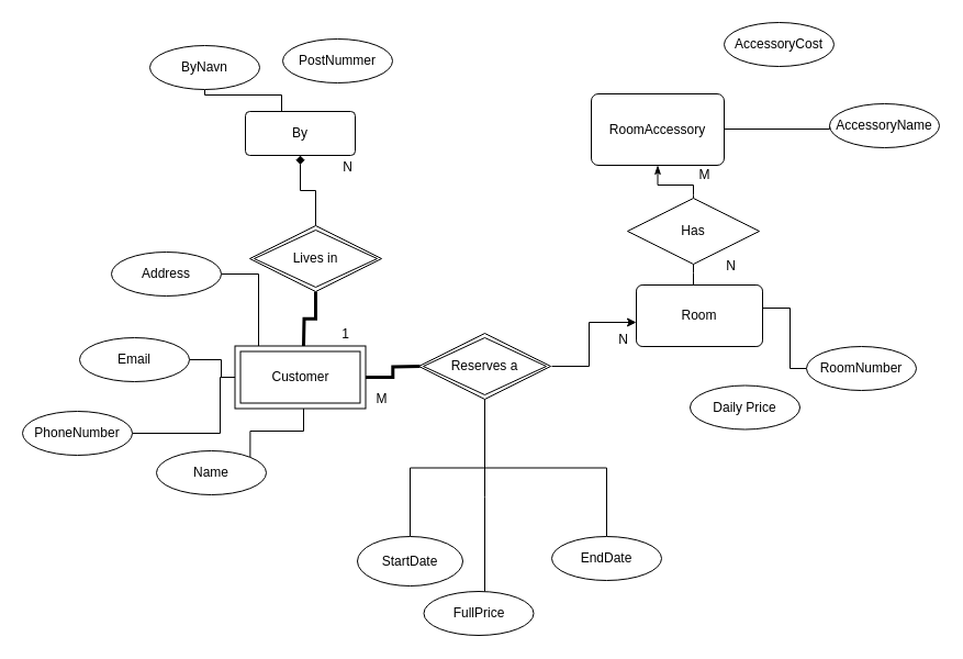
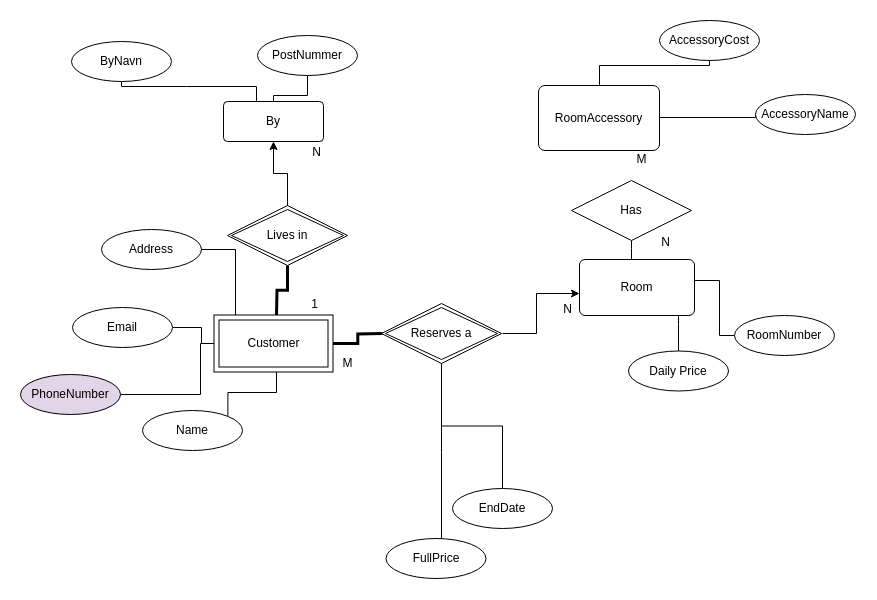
- <mxCell id="28" value="ByNavn" style="ellipse;whiteSpace=wrap;html=1;align=center;" vertex="1" parent="1"><mxGeometry x="136" y="41" width="100" height="40" as="geometry" /></mxCell>
+ <mxCell id="28" value="ByNavn" style="ellipse;whiteSpace=wrap;html=1;align=center;" vertex="1" parent="1"><mxGeometry x="71" y="41" width="100" height="40" as="geometry" /></mxCell>
+ <mxCell id="9" style="edgeStyle=orthogonalEdgeStyle;rounded=0;orthogonalLoop=1;jettySize=auto;html=1;exitX=0.5;exitY=1;exitDx=0;exitDy=0;endArrow=none;endFill=0;" edge="1" parent="1" source="10" target="4"><mxGeometry relative="1" as="geometry"><Array as="points"><mxPoint x="709" y="65" /><mxPoint x="599" y="65" /></Array></mxGeometry></mxCell>
+ <mxCell id="25" style="edgeStyle=orthogonalEdgeStyle;rounded=0;orthogonalLoop=1;jettySize=auto;html=1;exitX=0.5;exitY=1;exitDx=0;exitDy=0;endArrow=none;endFill=0;" edge="1" parent="1" source="26" target="29"><mxGeometry relative="1" as="geometry" /></mxCell>
- <mxCell id="32" style="edgeStyle=orthogonalEdgeStyle;rounded=0;orthogonalLoop=1;jettySize=auto;html=1;endArrow=diamond;endFill=1;strokeWidth=1;" edge="1" parent="1" source="43" target="29"><mxGeometry relative="1" as="geometry"><mxPoint x="285" y="179" as="sourcePoint" /></mxGeometry></mxCell>
+ <mxCell id="32" style="edgeStyle=orthogonalEdgeStyle;rounded=0;orthogonalLoop=1;jettySize=auto;html=1;endArrow=classic;endFill=1;strokeWidth=1;" edge="1" parent="1" source="43" target="29"><mxGeometry relative="1" as="geometry"><mxPoint x="285" y="179" as="sourcePoint" /></mxGeometry></mxCell>
- <mxCell id="34" style="edgeStyle=orthogonalEdgeStyle;rounded=0;orthogonalLoop=1;jettySize=auto;html=1;exitX=0.5;exitY=0;exitDx=0;exitDy=0;endArrow=classicThin;endFill=1;strokeWidth=1;" edge="1" parent="1" source="35" target="4"><mxGeometry relative="1" as="geometry"><Array as="points"><mxPoint x="631" y="177" /><mxPoint x="631" y="168" /><mxPoint x="591" y="168" /></Array></mxGeometry></mxCell>
+ <mxCell id="30" style="edgeStyle=orthogonalEdgeStyle;rounded=0;orthogonalLoop=1;jettySize=auto;html=1;exitX=0.5;exitY=0;exitDx=0;exitDy=0;endArrow=none;endFill=0;" edge="1" parent="1" source="31" target="3"><mxGeometry relative="1" as="geometry"><Array as="points"><mxPoint x="678" y="324" /><mxPoint x="678" y="324" /></Array></mxGeometry></mxCell>
- <mxCell id="22" value="PhoneNumber" style="ellipse;whiteSpace=wrap;html=1;align=center;" vertex="1" parent="1"><mxGeometry x="20" y="374" width="100" height="40" as="geometry" /></mxCell>
+ <mxCell id="22" value="PhoneNumber" style="ellipse;whiteSpace=wrap;html=1;align=center;fillColor=#e1d5e7;" vertex="1" parent="1"><mxGeometry x="20" y="374" width="100" height="40" as="geometry" /></mxCell>
- <mxCell id="13" style="edgeStyle=orthogonalEdgeStyle;rounded=0;orthogonalLoop=1;jettySize=auto;html=1;exitX=0.5;exitY=0;exitDx=0;exitDy=0;endArrow=none;endFill=0;" edge="1" parent="1" source="14" target="44"><mxGeometry relative="1" as="geometry"><mxPoint x="605.486" y="381" as="targetPoint" /></mxGeometry></mxCell>
- <mxCell id="16" value="EndDate" style="ellipse;whiteSpace=wrap;html=1;align=center;" vertex="1" parent="1"><mxGeometry x="502" y="488" width="100" height="40" as="geometry" /></mxCell>
+ <mxCell id="16" value="EndDate" style="ellipse;whiteSpace=wrap;html=1;align=center;" vertex="1" parent="1"><mxGeometry x="452" y="488" width="100" height="40" as="geometry" /></mxCell>
- <mxCell id="14" value="StartDate" style="ellipse;whiteSpace=wrap;html=1;align=center;" vertex="1" parent="1"><mxGeometry x="325" y="488" width="96" height="45" as="geometry" /></mxCell>
